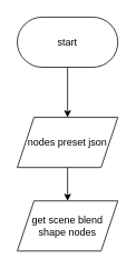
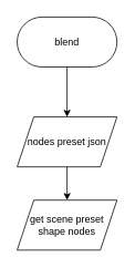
- <mxCell id="3" value="start" style="rounded=1;whiteSpace=wrap;html=1;arcSize=50;" vertex="1" parent="1"><mxGeometry x="20" y="20" width="120" height="60" as="geometry" /></mxCell>
+ <mxCell id="3" value="blend" style="rounded=1;whiteSpace=wrap;html=1;arcSize=50;" vertex="1" parent="1"><mxGeometry x="20" y="20" width="120" height="60" as="geometry" /></mxCell>
- <mxCell id="6" value="get scene blend shape nodes" style="shape=parallelogram;perimeter=parallelogramPerimeter;whiteSpace=wrap;html=1;fixedSize=1;" vertex="1" parent="1"><mxGeometry x="20" y="240" width="120" height="60" as="geometry" /></mxCell>
+ <mxCell id="6" value="get scene preset shape nodes" style="shape=parallelogram;perimeter=parallelogramPerimeter;whiteSpace=wrap;html=1;fixedSize=1;" vertex="1" parent="1"><mxGeometry x="20" y="240" width="120" height="60" as="geometry" /></mxCell>
